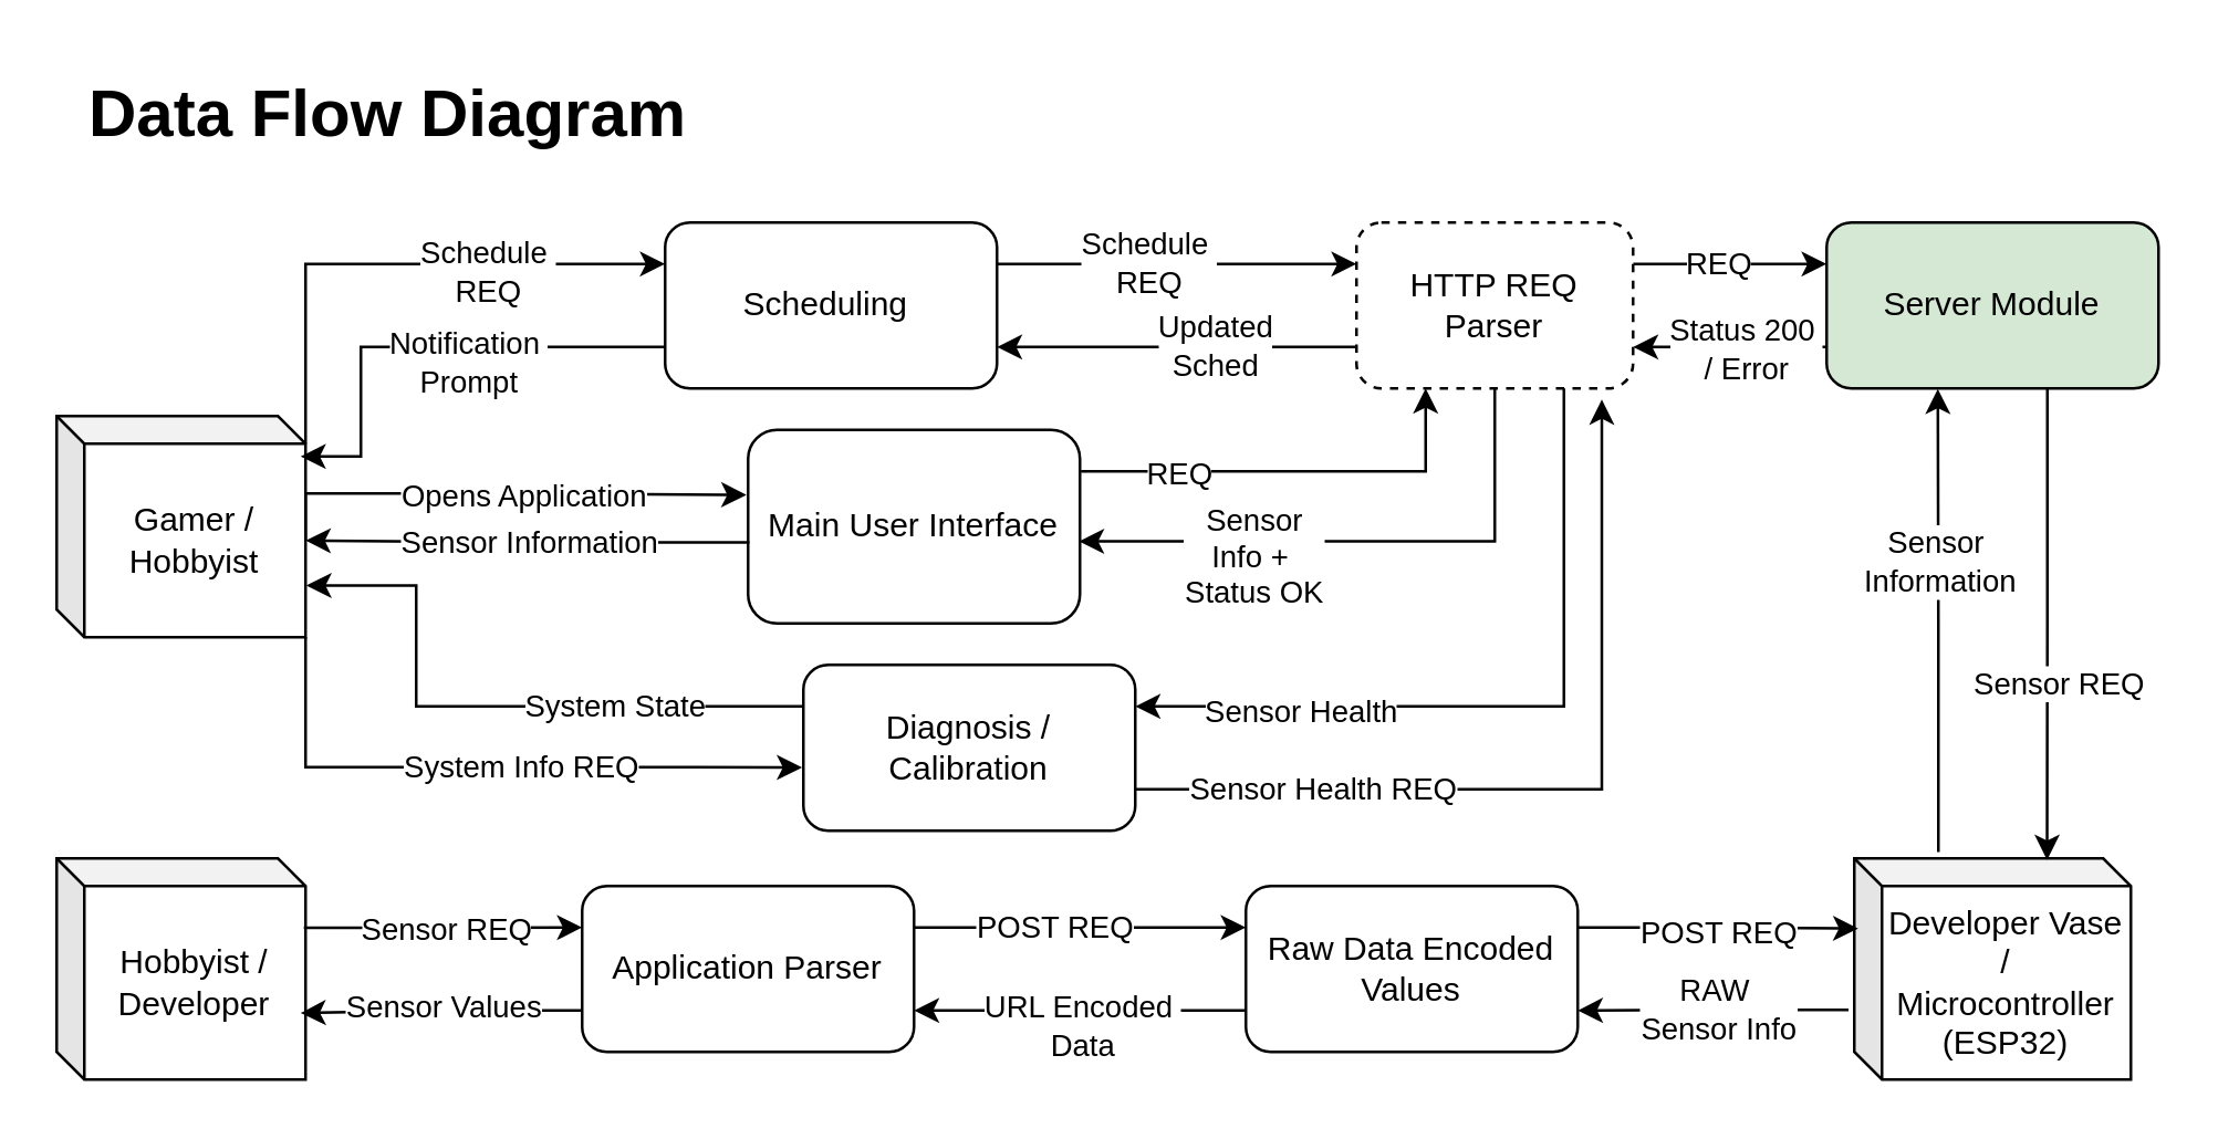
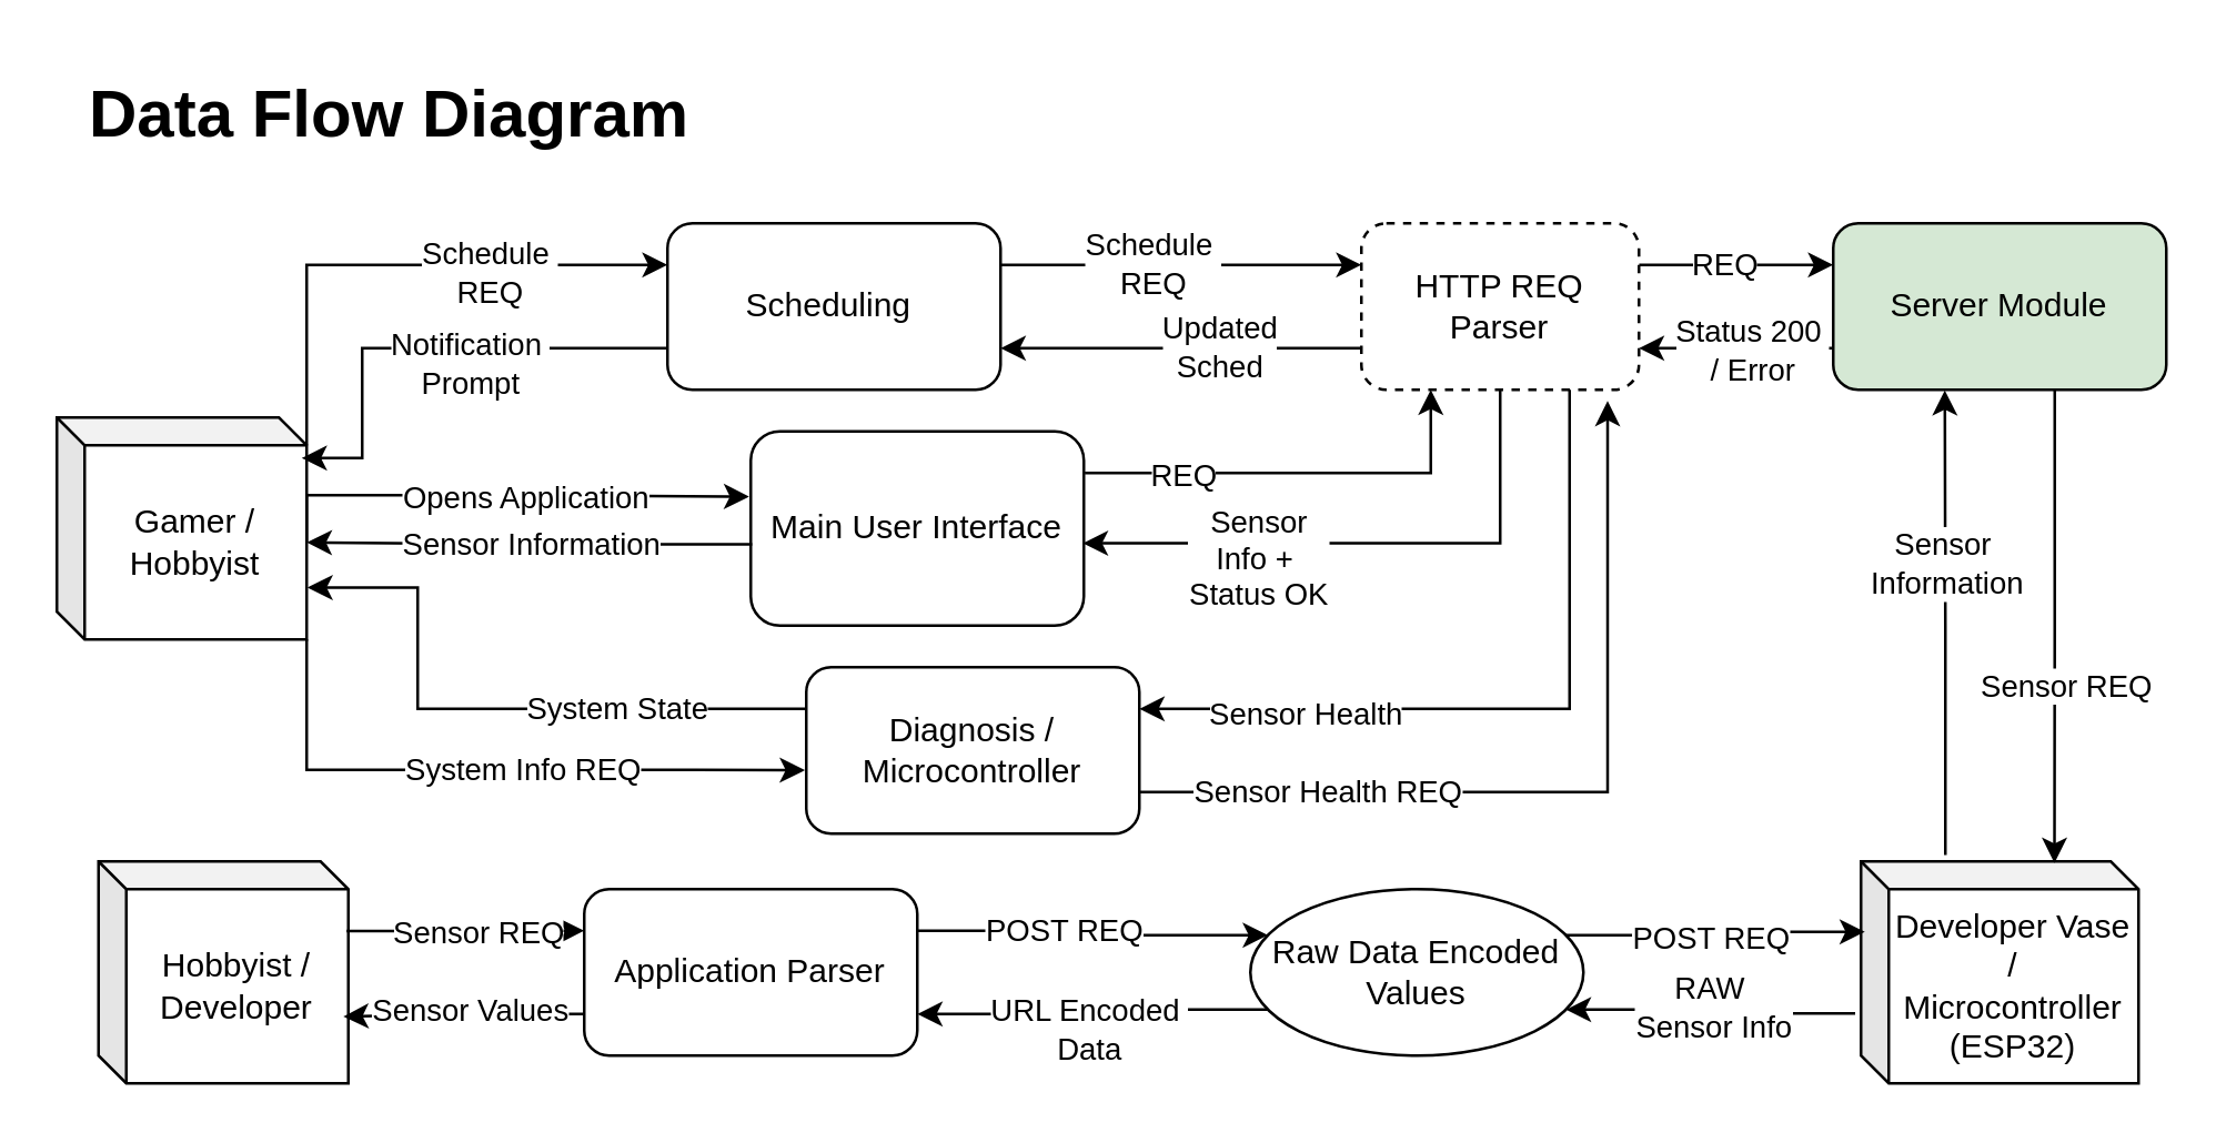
- <mxCell id="36" value="Diagnosis / Calibration" style="rounded=1;whiteSpace=wrap;html=1;fillColor=#FFFFFF;" vertex="1" parent="1"><mxGeometry x="290" y="240" width="120" height="60" as="geometry" /></mxCell>
+ <mxCell id="36" value="Diagnosis / Microcontroller" style="rounded=1;whiteSpace=wrap;html=1;fillColor=#FFFFFF;" vertex="1" parent="1"><mxGeometry x="290" y="240" width="120" height="60" as="geometry" /></mxCell>
- <mxCell id="8" value="Hobbyist / Developer" style="shape=cube;whiteSpace=wrap;html=1;boundedLbl=1;backgroundOutline=1;darkOpacity=0.05;darkOpacity2=0.1;size=10;" vertex="1" parent="1"><mxGeometry x="20" y="310" width="90" height="80" as="geometry" /></mxCell>
+ <mxCell id="8" value="Hobbyist / Developer" style="shape=cube;whiteSpace=wrap;html=1;boundedLbl=1;backgroundOutline=1;darkOpacity=0.05;darkOpacity2=0.1;size=10;" vertex="1" parent="1"><mxGeometry x="35" y="310" width="90" height="80" as="geometry" /></mxCell>
- <mxCell id="14" value="Raw Data Encoded Values" style="rounded=1;whiteSpace=wrap;html=1;" vertex="1" parent="1"><mxGeometry x="450" y="320" width="120" height="60" as="geometry" /></mxCell>
+ <mxCell id="14" value="Raw Data Encoded Values" style="ellipse;whiteSpace=wrap;html=1;" vertex="1" parent="1"><mxGeometry x="450" y="320" width="120" height="60" as="geometry" /></mxCell>
